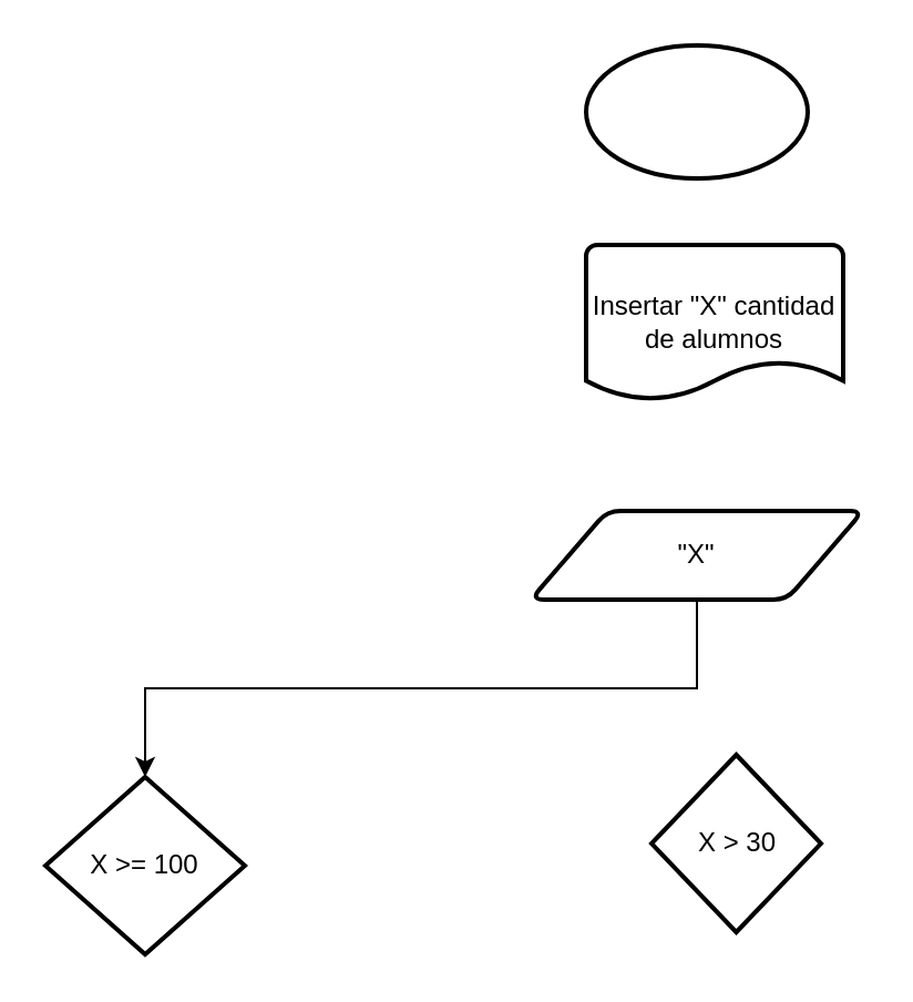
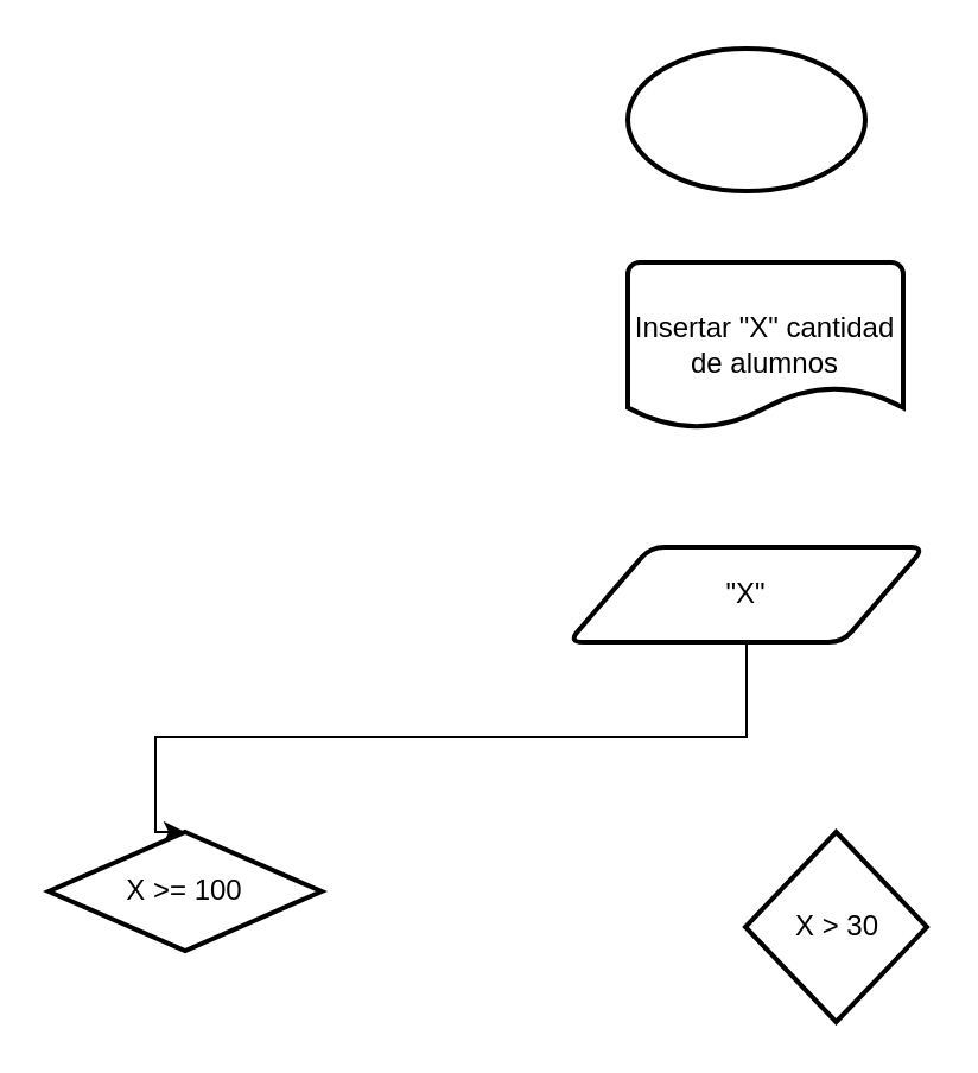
- <mxCell id="5" value="X &amp;gt; 30" style="strokeWidth=2;html=1;shape=mxgraph.flowchart.decision;whiteSpace=wrap;" vertex="1" parent="1"><mxGeometry x="293.5" y="340" width="76.5" height="80" as="geometry" /></mxCell>
+ <mxCell id="5" value="X &amp;gt; 30" style="strokeWidth=2;html=1;shape=mxgraph.flowchart.decision;whiteSpace=wrap;" vertex="1" parent="1"><mxGeometry x="313.5" y="350" width="76.5" height="80" as="geometry" /></mxCell>
- <mxCell id="6" value="X &amp;gt;= 100" style="strokeWidth=2;html=1;shape=mxgraph.flowchart.decision;whiteSpace=wrap;" vertex="1" parent="1"><mxGeometry x="20" y="350" width="90" height="80" as="geometry" /></mxCell>
+ <mxCell id="6" value="X &amp;gt;= 100" style="strokeWidth=2;html=1;shape=mxgraph.flowchart.decision;whiteSpace=wrap;" vertex="1" parent="1"><mxGeometry x="20" y="350" width="115" height="50" as="geometry" /></mxCell>
